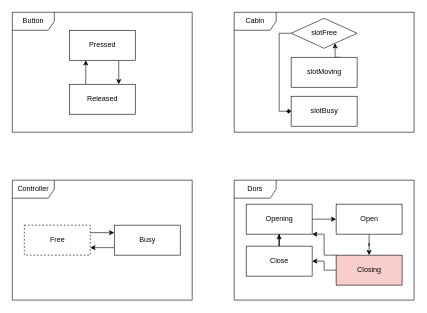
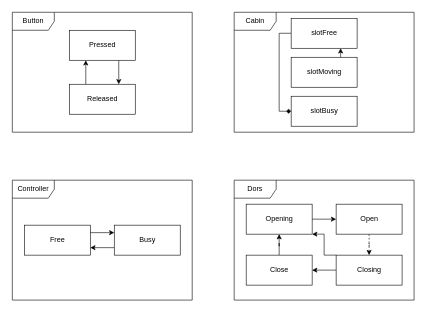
- <mxCell id="11" value="slotFree" style="rhombus;html=1;" parent="1" vertex="1"><mxGeometry x="485" y="30" width="110" height="50" as="geometry" /></mxCell>
+ <mxCell id="11" value="slotFree" style="html=1;" parent="1" vertex="1"><mxGeometry x="485" y="30" width="110" height="50" as="geometry" /></mxCell>
- <mxCell id="16" value="Free" style="html=1;dashed=1;" parent="1" vertex="1"><mxGeometry x="40" y="375" width="110" height="50" as="geometry" /></mxCell>
+ <mxCell id="16" value="Free" style="html=1;" parent="1" vertex="1"><mxGeometry x="40" y="375" width="110" height="50" as="geometry" /></mxCell>
- <mxCell id="21" style="edgeStyle=orthogonalEdgeStyle;rounded=0;orthogonalLoop=1;jettySize=auto;html=1;exitX=0.5;exitY=1;exitDx=0;exitDy=0;" parent="1" source="22" target="27" edge="1"><mxGeometry relative="1" as="geometry" /></mxCell>
+ <mxCell id="21" style="edgeStyle=orthogonalEdgeStyle;rounded=0;orthogonalLoop=1;jettySize=auto;html=1;exitX=0.5;exitY=1;exitDx=0;exitDy=0;dashed=1;" parent="1" source="22" target="27" edge="1"><mxGeometry relative="1" as="geometry" /></mxCell>
- <mxCell id="24" value="Close" style="html=1;" parent="1" vertex="1"><mxGeometry x="410" y="410" width="110" height="50" as="geometry" /></mxCell>
+ <mxCell id="24" value="Close" style="html=1;" parent="1" vertex="1"><mxGeometry x="410" y="425" width="110" height="50" as="geometry" /></mxCell>
- <mxCell id="27" value="Closing" style="html=1;fillColor=#f8cecc;" parent="1" vertex="1"><mxGeometry x="560" y="425" width="110" height="50" as="geometry" /></mxCell>
+ <mxCell id="27" value="Closing" style="html=1;" parent="1" vertex="1"><mxGeometry x="560" y="425" width="110" height="50" as="geometry" /></mxCell>
